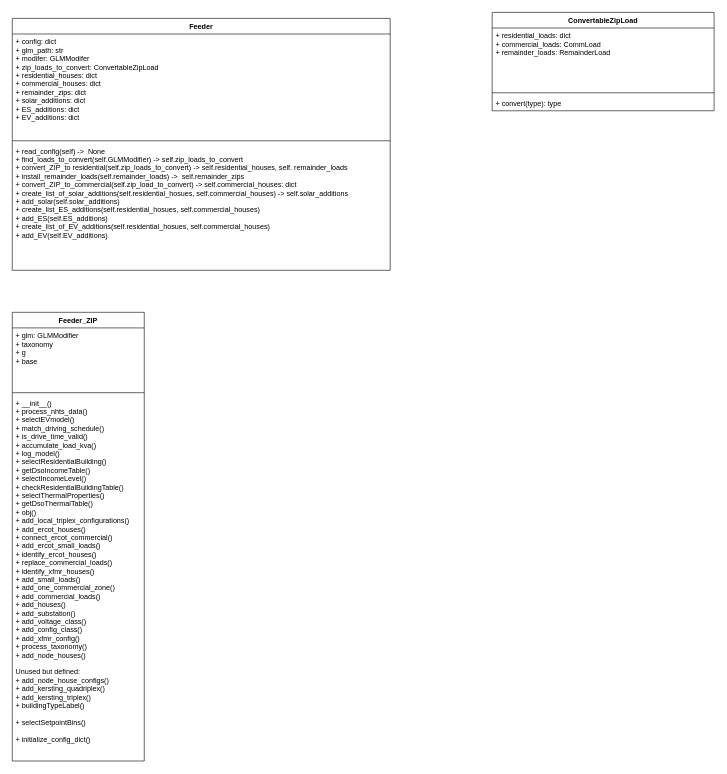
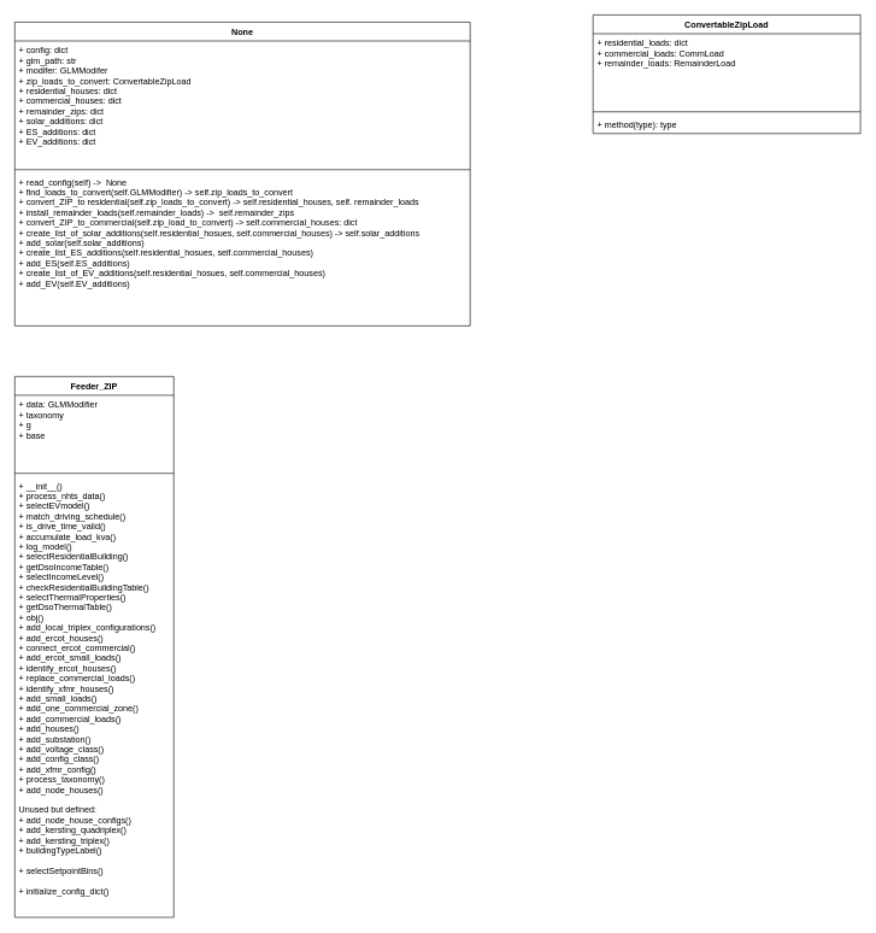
- <mxCell id="2" value="Feeder" style="swimlane;fontStyle=1;align=center;verticalAlign=top;childLayout=stackLayout;horizontal=1;startSize=26;horizontalStack=0;resizeParent=1;resizeParentMax=0;resizeLast=0;collapsible=1;marginBottom=0;" parent="1" vertex="1"><mxGeometry x="20" y="30" width="630" height="420" as="geometry" /></mxCell>
+ <mxCell id="2" value="None" style="swimlane;fontStyle=1;align=center;verticalAlign=top;childLayout=stackLayout;horizontal=1;startSize=26;horizontalStack=0;resizeParent=1;resizeParentMax=0;resizeLast=0;collapsible=1;marginBottom=0;" parent="1" vertex="1"><mxGeometry x="20" y="30" width="630" height="420" as="geometry" /></mxCell>
- <mxCell id="9" value="+ convert(type): type" style="text;strokeColor=none;fillColor=none;align=left;verticalAlign=top;spacingLeft=4;spacingRight=4;overflow=hidden;rotatable=0;points=[[0,0.5],[1,0.5]];portConstraint=eastwest;" parent="6" vertex="1"><mxGeometry y="138" width="370" height="26" as="geometry" /></mxCell>
+ <mxCell id="9" value="+ method(type): type" style="text;strokeColor=none;fillColor=none;align=left;verticalAlign=top;spacingLeft=4;spacingRight=4;overflow=hidden;rotatable=0;points=[[0,0.5],[1,0.5]];portConstraint=eastwest;" parent="6" vertex="1"><mxGeometry y="138" width="370" height="26" as="geometry" /></mxCell>
- <mxCell id="11" value="+ glm: GLMModifier&#10;+ taxonomy&#10;+ g&#10;+ base" style="text;strokeColor=none;fillColor=none;align=left;verticalAlign=top;spacingLeft=4;spacingRight=4;overflow=hidden;rotatable=0;points=[[0,0.5],[1,0.5]];portConstraint=eastwest;" parent="10" vertex="1"><mxGeometry y="26" width="220" height="104" as="geometry" /></mxCell>
+ <mxCell id="11" value="+ data: GLMModifier&#10;+ taxonomy&#10;+ g&#10;+ base" style="text;strokeColor=none;fillColor=none;align=left;verticalAlign=top;spacingLeft=4;spacingRight=4;overflow=hidden;rotatable=0;points=[[0,0.5],[1,0.5]];portConstraint=eastwest;" parent="10" vertex="1"><mxGeometry y="26" width="220" height="104" as="geometry" /></mxCell>
